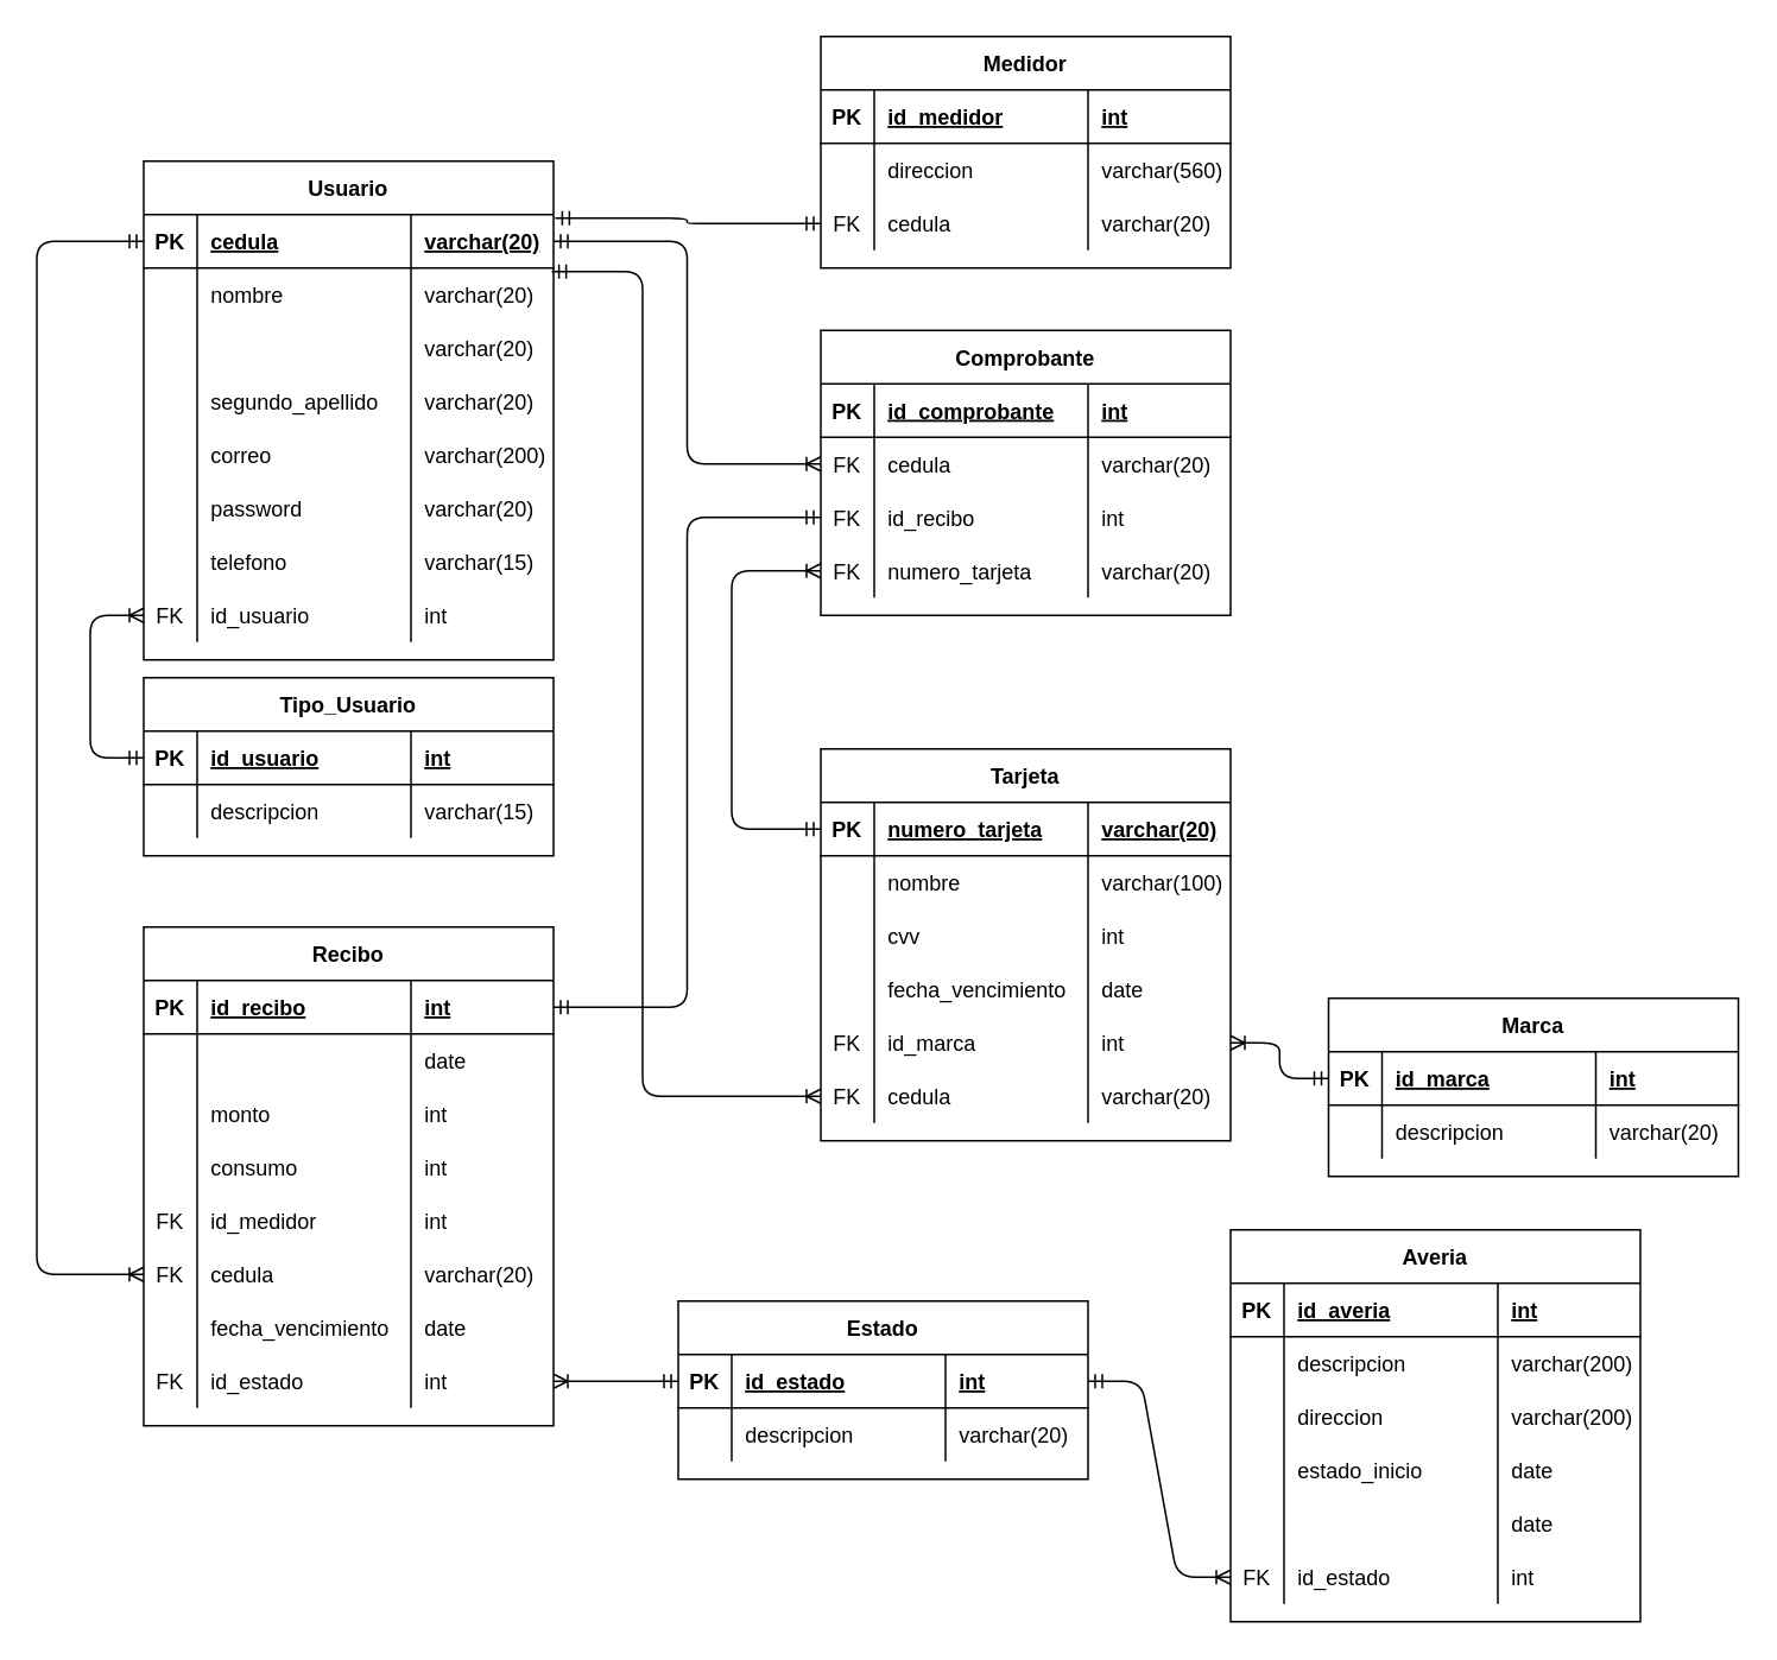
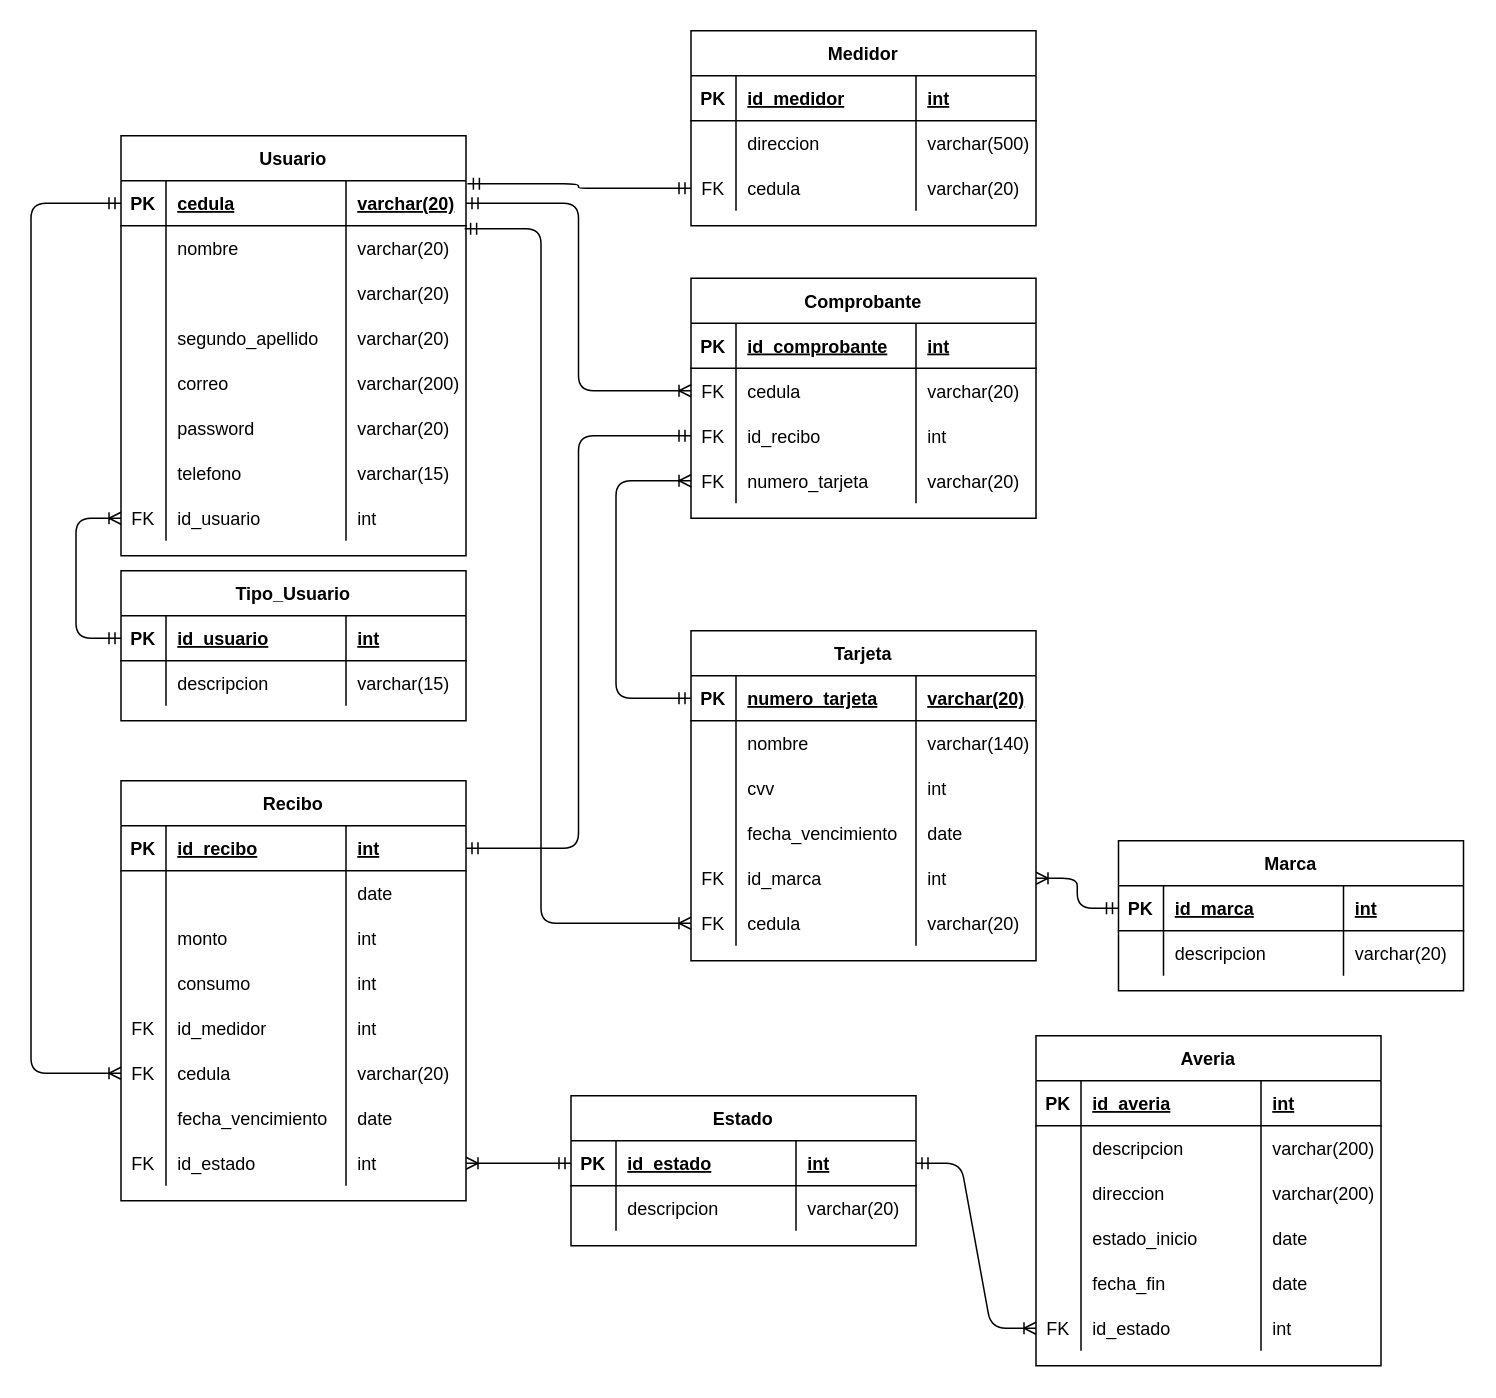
- <mxCell id="150" value="varchar(560)" style="shape=partialRectangle;overflow=hidden;connectable=0;fillColor=none;top=0;left=0;bottom=0;right=0;align=left;spacingLeft=6;" parent="147" vertex="1"><mxGeometry x="150" width="80" height="30" as="geometry" /></mxCell>
+ <mxCell id="150" value="varchar(500)" style="shape=partialRectangle;overflow=hidden;connectable=0;fillColor=none;top=0;left=0;bottom=0;right=0;align=left;spacingLeft=6;" parent="147" vertex="1"><mxGeometry x="150" width="80" height="30" as="geometry" /></mxCell>
- <mxCell id="74" value="varchar(100)" style="shape=partialRectangle;overflow=hidden;connectable=0;fillColor=none;top=0;left=0;bottom=0;right=0;align=left;spacingLeft=6;" parent="71" vertex="1"><mxGeometry x="150" width="80" height="30" as="geometry" /></mxCell>
+ <mxCell id="74" value="varchar(140)" style="shape=partialRectangle;overflow=hidden;connectable=0;fillColor=none;top=0;left=0;bottom=0;right=0;align=left;spacingLeft=6;" parent="71" vertex="1"><mxGeometry x="150" width="80" height="30" as="geometry" /></mxCell>
+ <mxCell id="127" value="fecha_fin" style="shape=partialRectangle;overflow=hidden;connectable=0;fillColor=none;top=0;left=0;bottom=0;right=0;align=left;spacingLeft=6;" parent="125" vertex="1"><mxGeometry x="30" width="120" height="30" as="geometry" /></mxCell>
